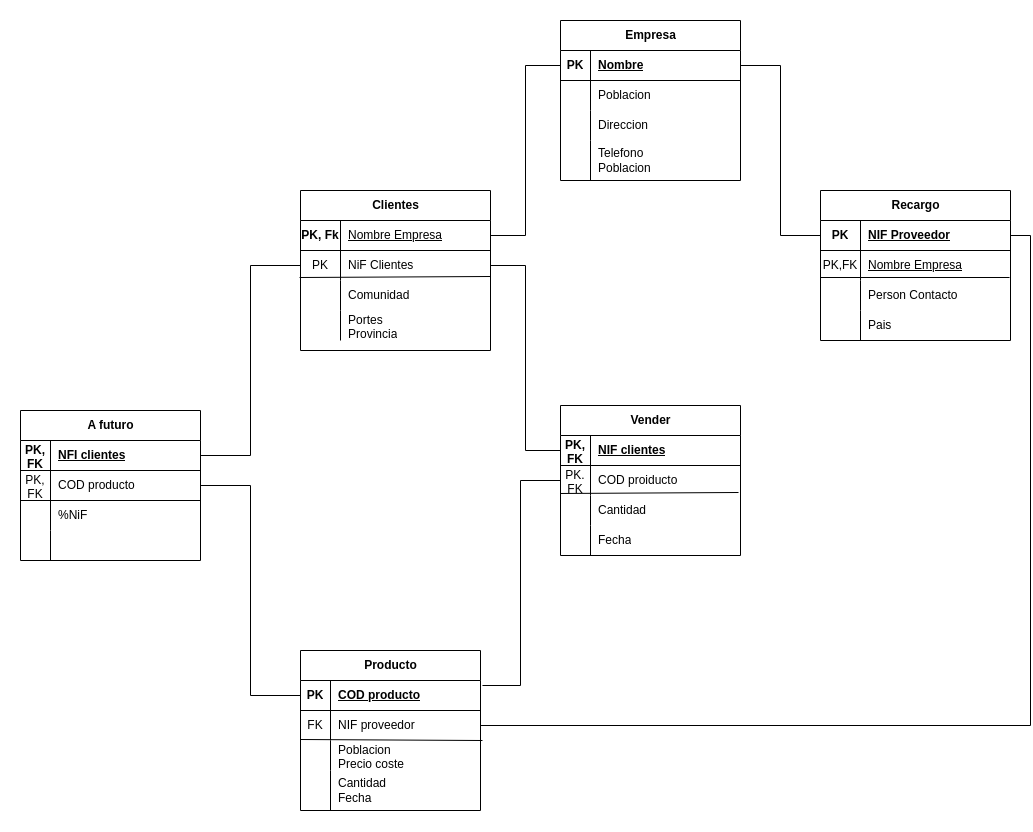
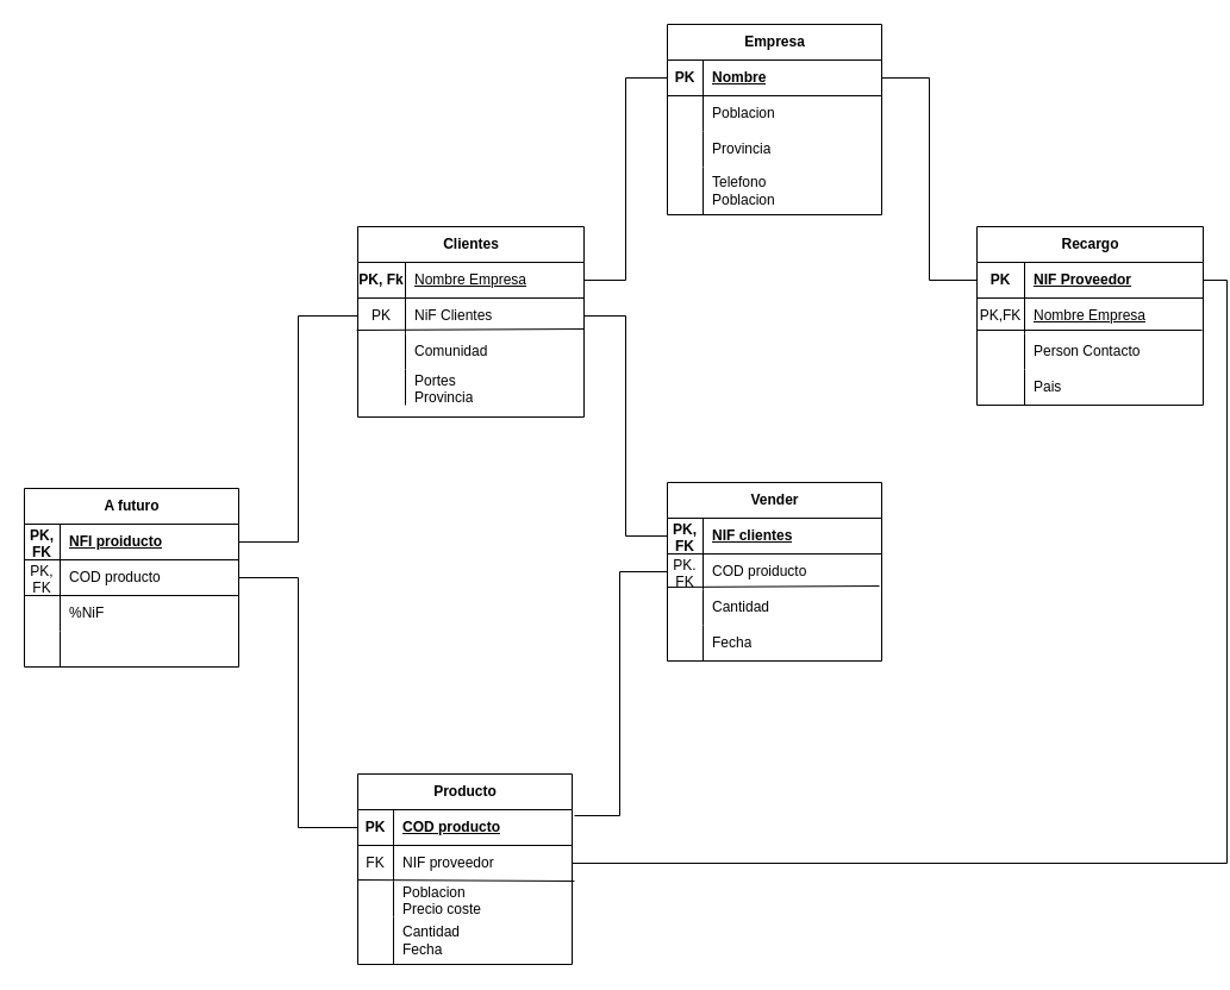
- <mxCell id="11" value="Direccion" style="shape=partialRectangle;connectable=0;fillColor=none;top=0;left=0;bottom=0;right=0;align=left;spacingLeft=6;overflow=hidden;whiteSpace=wrap;html=1;" parent="9" vertex="1"><mxGeometry x="30" width="150" height="30" as="geometry"><mxRectangle width="150" height="30" as="alternateBounds" /></mxGeometry></mxCell>
+ <mxCell id="11" value="Provincia" style="shape=partialRectangle;connectable=0;fillColor=none;top=0;left=0;bottom=0;right=0;align=left;spacingLeft=6;overflow=hidden;whiteSpace=wrap;html=1;" parent="9" vertex="1"><mxGeometry x="30" width="150" height="30" as="geometry"><mxRectangle width="150" height="30" as="alternateBounds" /></mxGeometry></mxCell>
- <mxCell id="74" value="NFI clientes" style="shape=partialRectangle;connectable=0;fillColor=none;top=0;left=0;bottom=0;right=0;align=left;spacingLeft=6;fontStyle=5;overflow=hidden;whiteSpace=wrap;html=1;" parent="72" vertex="1"><mxGeometry x="30" width="150" height="30" as="geometry"><mxRectangle width="150" height="30" as="alternateBounds" /></mxGeometry></mxCell>
+ <mxCell id="74" value="NFI proiducto" style="shape=partialRectangle;connectable=0;fillColor=none;top=0;left=0;bottom=0;right=0;align=left;spacingLeft=6;fontStyle=5;overflow=hidden;whiteSpace=wrap;html=1;" parent="72" vertex="1"><mxGeometry x="30" width="150" height="30" as="geometry"><mxRectangle width="150" height="30" as="alternateBounds" /></mxGeometry></mxCell>
